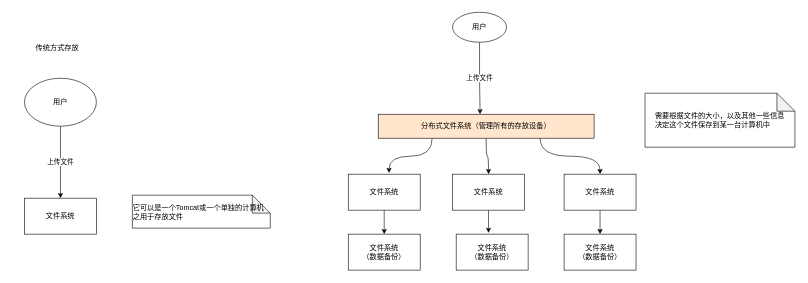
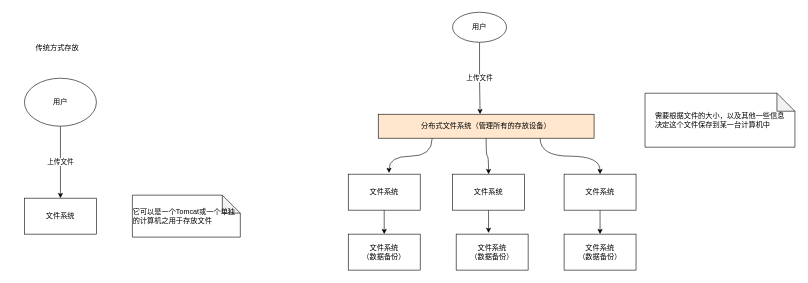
- <mxCell id="15" value="&lt;div align=&quot;left&quot;&gt;它可以是一个Tomcat或一个单独的计算机之用于存放文件&lt;br&gt;&lt;/div&gt;" style="shape=note;whiteSpace=wrap;html=1;backgroundOutline=1;darkOpacity=0.05;" parent="1" vertex="1"><mxGeometry x="220" y="325" width="230" height="55" as="geometry" /></mxCell>
+ <mxCell id="15" value="&lt;div align=&quot;left&quot;&gt;它可以是一个Tomcat或一个单独的计算机之用于存放文件&lt;br&gt;&lt;/div&gt;" style="shape=note;whiteSpace=wrap;html=1;backgroundOutline=1;darkOpacity=0.05;" parent="1" vertex="1"><mxGeometry x="220" y="325" width="180" height="70" as="geometry" /></mxCell>
